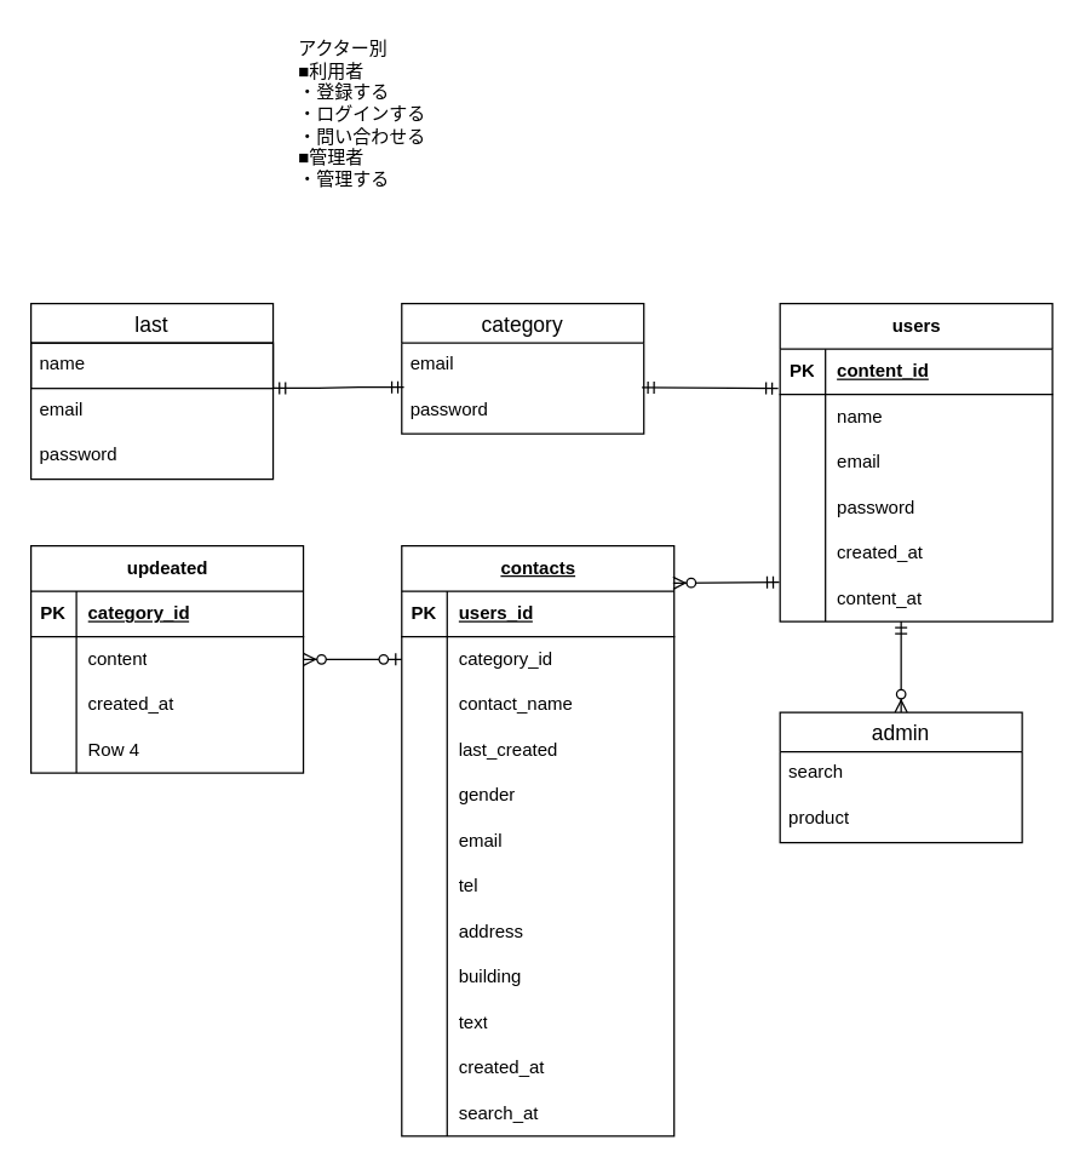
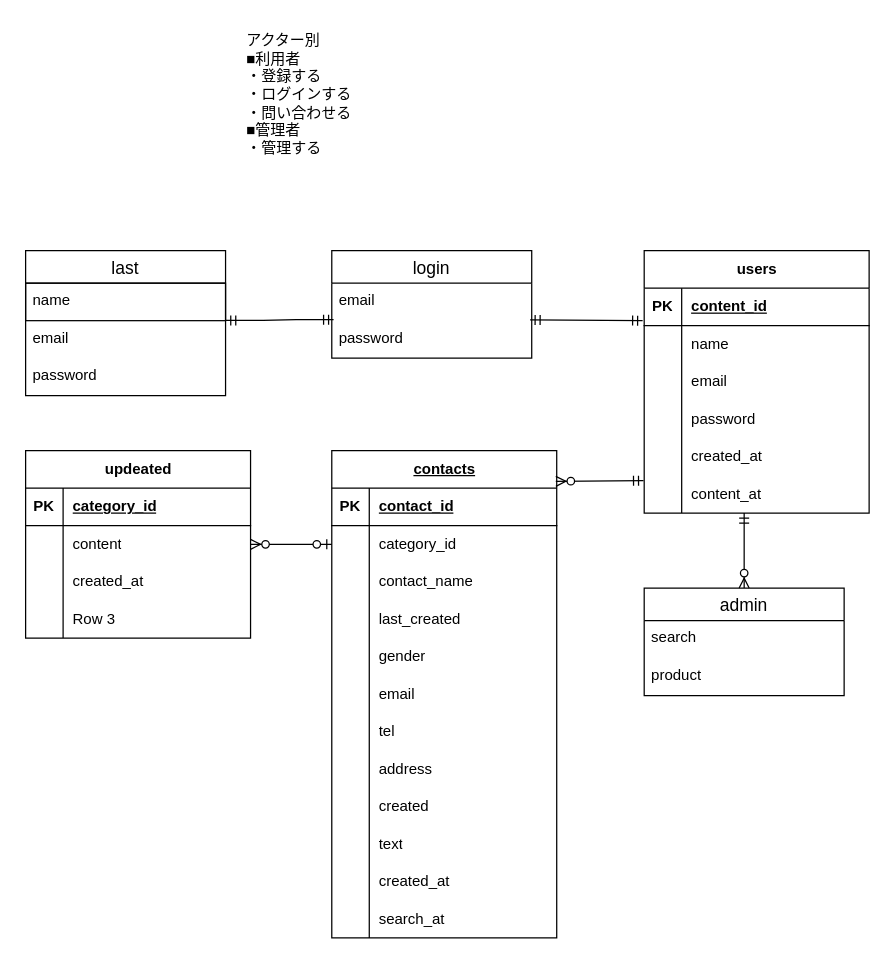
- <mxCell id="57" value="category" style="swimlane;fontStyle=0;childLayout=stackLayout;horizontal=1;startSize=26;horizontalStack=0;resizeParent=1;resizeParentMax=0;resizeLast=0;collapsible=1;marginBottom=0;align=center;fontSize=14;" vertex="1" parent="1"><mxGeometry x="265" y="200" width="160" height="86" as="geometry" /></mxCell>
+ <mxCell id="57" value="login" style="swimlane;fontStyle=0;childLayout=stackLayout;horizontal=1;startSize=26;horizontalStack=0;resizeParent=1;resizeParentMax=0;resizeLast=0;collapsible=1;marginBottom=0;align=center;fontSize=14;" vertex="1" parent="1"><mxGeometry x="265" y="200" width="160" height="86" as="geometry" /></mxCell>
- <mxCell id="5" value="users_id" style="shape=partialRectangle;connectable=0;fillColor=none;top=0;left=0;bottom=0;right=0;align=left;spacingLeft=6;fontStyle=5;overflow=hidden;whiteSpace=wrap;html=1;" vertex="1" parent="3"><mxGeometry x="30" width="150" height="30" as="geometry"><mxRectangle width="150" height="30" as="alternateBounds" /></mxGeometry></mxCell>
+ <mxCell id="5" value="contact_id" style="shape=partialRectangle;connectable=0;fillColor=none;top=0;left=0;bottom=0;right=0;align=left;spacingLeft=6;fontStyle=5;overflow=hidden;whiteSpace=wrap;html=1;" vertex="1" parent="3"><mxGeometry x="30" width="150" height="30" as="geometry"><mxRectangle width="150" height="30" as="alternateBounds" /></mxGeometry></mxCell>
- <mxCell id="52" value="Row 4" style="shape=partialRectangle;connectable=0;fillColor=none;top=0;left=0;bottom=0;right=0;align=left;spacingLeft=6;overflow=hidden;whiteSpace=wrap;html=1;" vertex="1" parent="50"><mxGeometry x="30" width="150" height="30" as="geometry"><mxRectangle width="150" height="30" as="alternateBounds" /></mxGeometry></mxCell>
+ <mxCell id="52" value="Row 3" style="shape=partialRectangle;connectable=0;fillColor=none;top=0;left=0;bottom=0;right=0;align=left;spacingLeft=6;overflow=hidden;whiteSpace=wrap;html=1;" vertex="1" parent="50"><mxGeometry x="30" width="150" height="30" as="geometry"><mxRectangle width="150" height="30" as="alternateBounds" /></mxGeometry></mxCell>
- <mxCell id="29" value="building" style="shape=partialRectangle;connectable=0;fillColor=none;top=0;left=0;bottom=0;right=0;align=left;spacingLeft=6;overflow=hidden;whiteSpace=wrap;html=1;" vertex="1" parent="27"><mxGeometry x="30" width="150" height="30" as="geometry"><mxRectangle width="150" height="30" as="alternateBounds" /></mxGeometry></mxCell>
+ <mxCell id="29" value="created" style="shape=partialRectangle;connectable=0;fillColor=none;top=0;left=0;bottom=0;right=0;align=left;spacingLeft=6;overflow=hidden;whiteSpace=wrap;html=1;" vertex="1" parent="27"><mxGeometry x="30" width="150" height="30" as="geometry"><mxRectangle width="150" height="30" as="alternateBounds" /></mxGeometry></mxCell>
